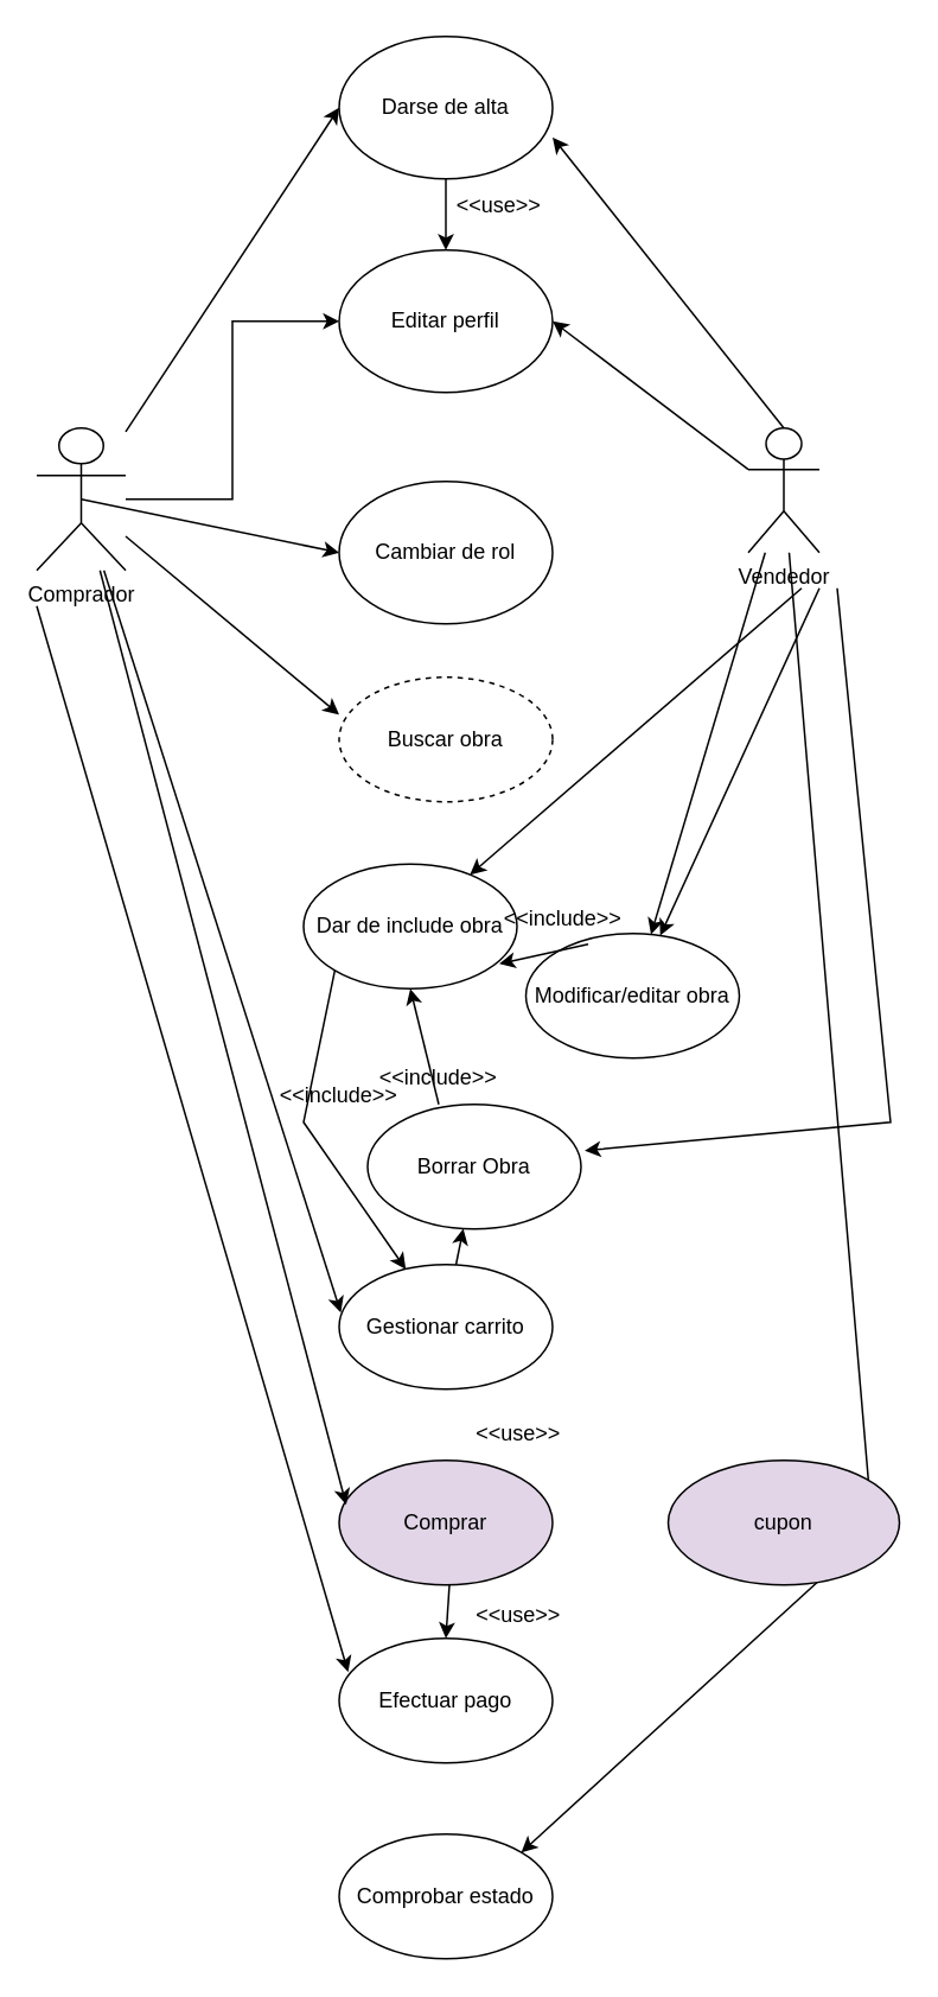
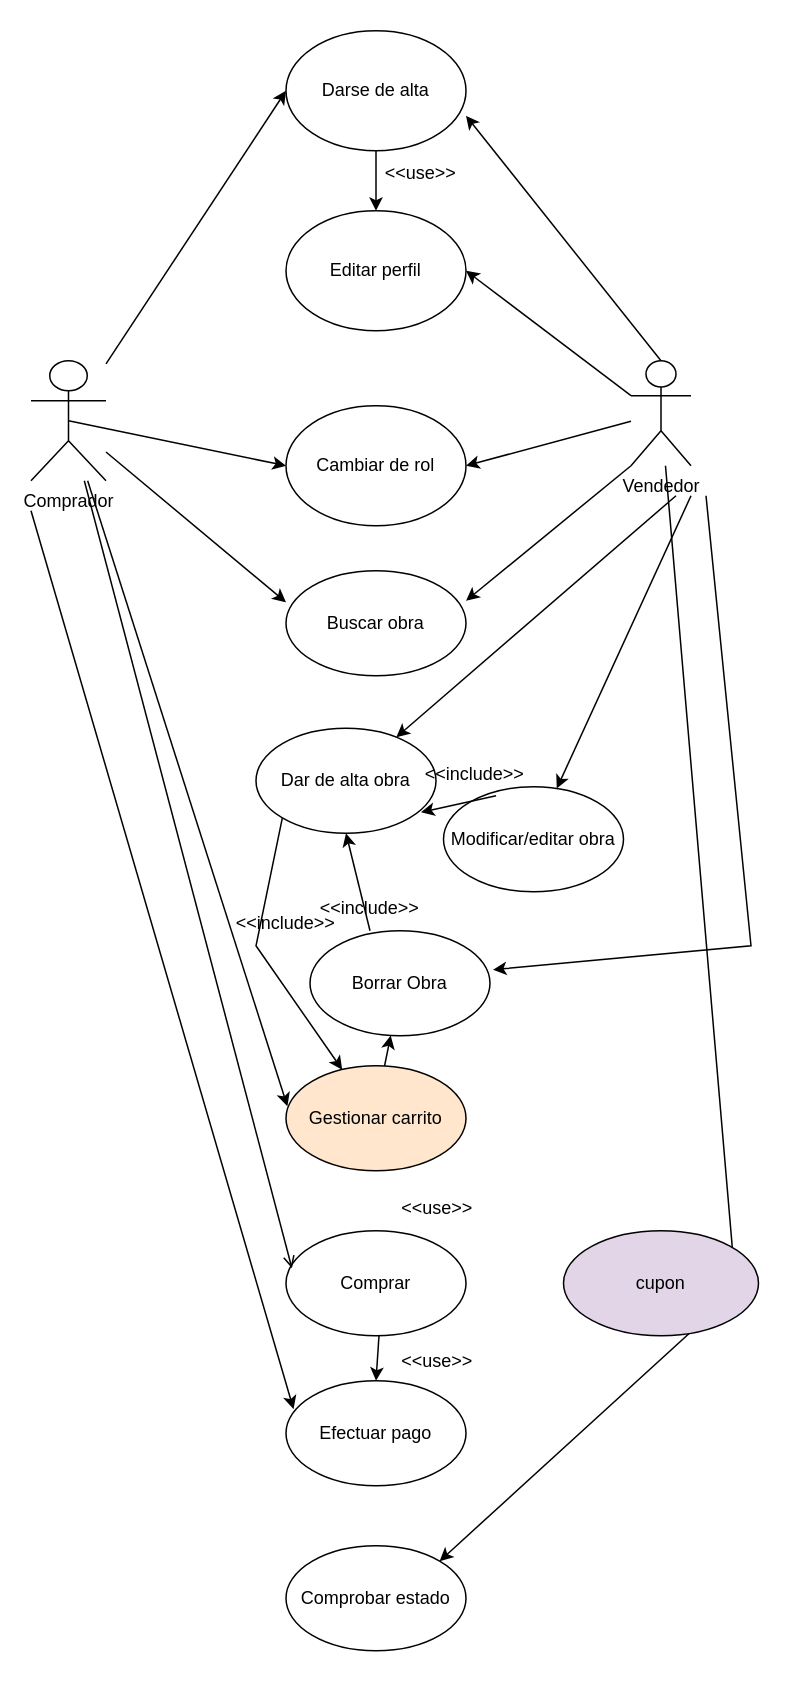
- <mxCell id="3" style="edgeStyle=orthogonalEdgeStyle;rounded=0;orthogonalLoop=1;jettySize=auto;html=1;entryX=0;entryY=0.5;entryDx=0;entryDy=0;" edge="1" parent="1" source="4" target="5"><mxGeometry relative="1" as="geometry"><mxPoint x="120" y="200" as="targetPoint" /></mxGeometry></mxCell>
+ <mxCell id="11" value="" style="endArrow=classic;html=1;rounded=0;entryX=1;entryY=0.286;entryDx=0;entryDy=0;exitX=0;exitY=1;exitDx=0;exitDy=0;exitPerimeter=0;entryPerimeter=0;" edge="1" parent="1" source="2" target="6"><mxGeometry width="50" height="50" relative="1" as="geometry"><mxPoint x="390" y="360" as="sourcePoint" /><mxPoint x="280" y="389.615" as="targetPoint" /></mxGeometry></mxCell>
- <mxCell id="6" value="Buscar obra" style="ellipse;whiteSpace=wrap;html=1;dashed=1;" vertex="1" parent="1"><mxGeometry x="190" y="380" width="120" height="70" as="geometry" /></mxCell>
+ <mxCell id="6" value="Buscar obra" style="ellipse;whiteSpace=wrap;html=1;" vertex="1" parent="1"><mxGeometry x="190" y="380" width="120" height="70" as="geometry" /></mxCell>
- <mxCell id="9" value="" style="endArrow=classic;html=1;rounded=0;" edge="1" parent="1" source="2" target="33"><mxGeometry width="50" height="50" relative="1" as="geometry"><mxPoint x="230" y="450" as="sourcePoint" /><mxPoint x="280" y="400" as="targetPoint" /></mxGeometry></mxCell>
+ <mxCell id="9" value="" style="endArrow=classic;html=1;rounded=0;entryX=1;entryY=0.5;entryDx=0;entryDy=0;" edge="1" parent="1" source="2" target="8"><mxGeometry width="50" height="50" relative="1" as="geometry"><mxPoint x="230" y="450" as="sourcePoint" /><mxPoint x="280" y="400" as="targetPoint" /></mxGeometry></mxCell>
- <mxCell id="12" value="Dar de include obra" style="ellipse;whiteSpace=wrap;html=1;" vertex="1" parent="1"><mxGeometry x="170" y="485" width="120" height="70" as="geometry" /></mxCell>
+ <mxCell id="12" value="Dar de alta obra" style="ellipse;whiteSpace=wrap;html=1;" vertex="1" parent="1"><mxGeometry x="170" y="485" width="120" height="70" as="geometry" /></mxCell>
- <mxCell id="14" value="Gestionar carrito" style="ellipse;whiteSpace=wrap;html=1;" vertex="1" parent="1"><mxGeometry x="190" y="710" width="120" height="70" as="geometry" /></mxCell>
+ <mxCell id="14" value="Gestionar carrito" style="ellipse;whiteSpace=wrap;html=1;fillColor=#ffe6cc;" vertex="1" parent="1"><mxGeometry x="190" y="710" width="120" height="70" as="geometry" /></mxCell>
- <mxCell id="31" value="" style="endArrow=classic;html=1;rounded=0;entryX=0.033;entryY=0.357;entryDx=0;entryDy=0;entryPerimeter=0;" edge="1" parent="1" source="4" target="25"><mxGeometry width="50" height="50" relative="1" as="geometry"><mxPoint x="220" y="650" as="sourcePoint" /><mxPoint x="270" y="600" as="targetPoint" /></mxGeometry></mxCell>
+ <mxCell id="31" value="" style="endArrow=open;html=1;rounded=0;entryX=0.033;entryY=0.357;entryDx=0;entryDy=0;entryPerimeter=0;" edge="1" parent="1" source="4" target="25"><mxGeometry width="50" height="50" relative="1" as="geometry"><mxPoint x="220" y="650" as="sourcePoint" /><mxPoint x="270" y="600" as="targetPoint" /></mxGeometry></mxCell>
- <mxCell id="25" value="Comprar" style="ellipse;whiteSpace=wrap;html=1;fillColor=#e1d5e7;" vertex="1" parent="1"><mxGeometry x="190" y="820" width="120" height="70" as="geometry" /></mxCell>
+ <mxCell id="25" value="Comprar" style="ellipse;whiteSpace=wrap;html=1;" vertex="1" parent="1"><mxGeometry x="190" y="820" width="120" height="70" as="geometry" /></mxCell>
